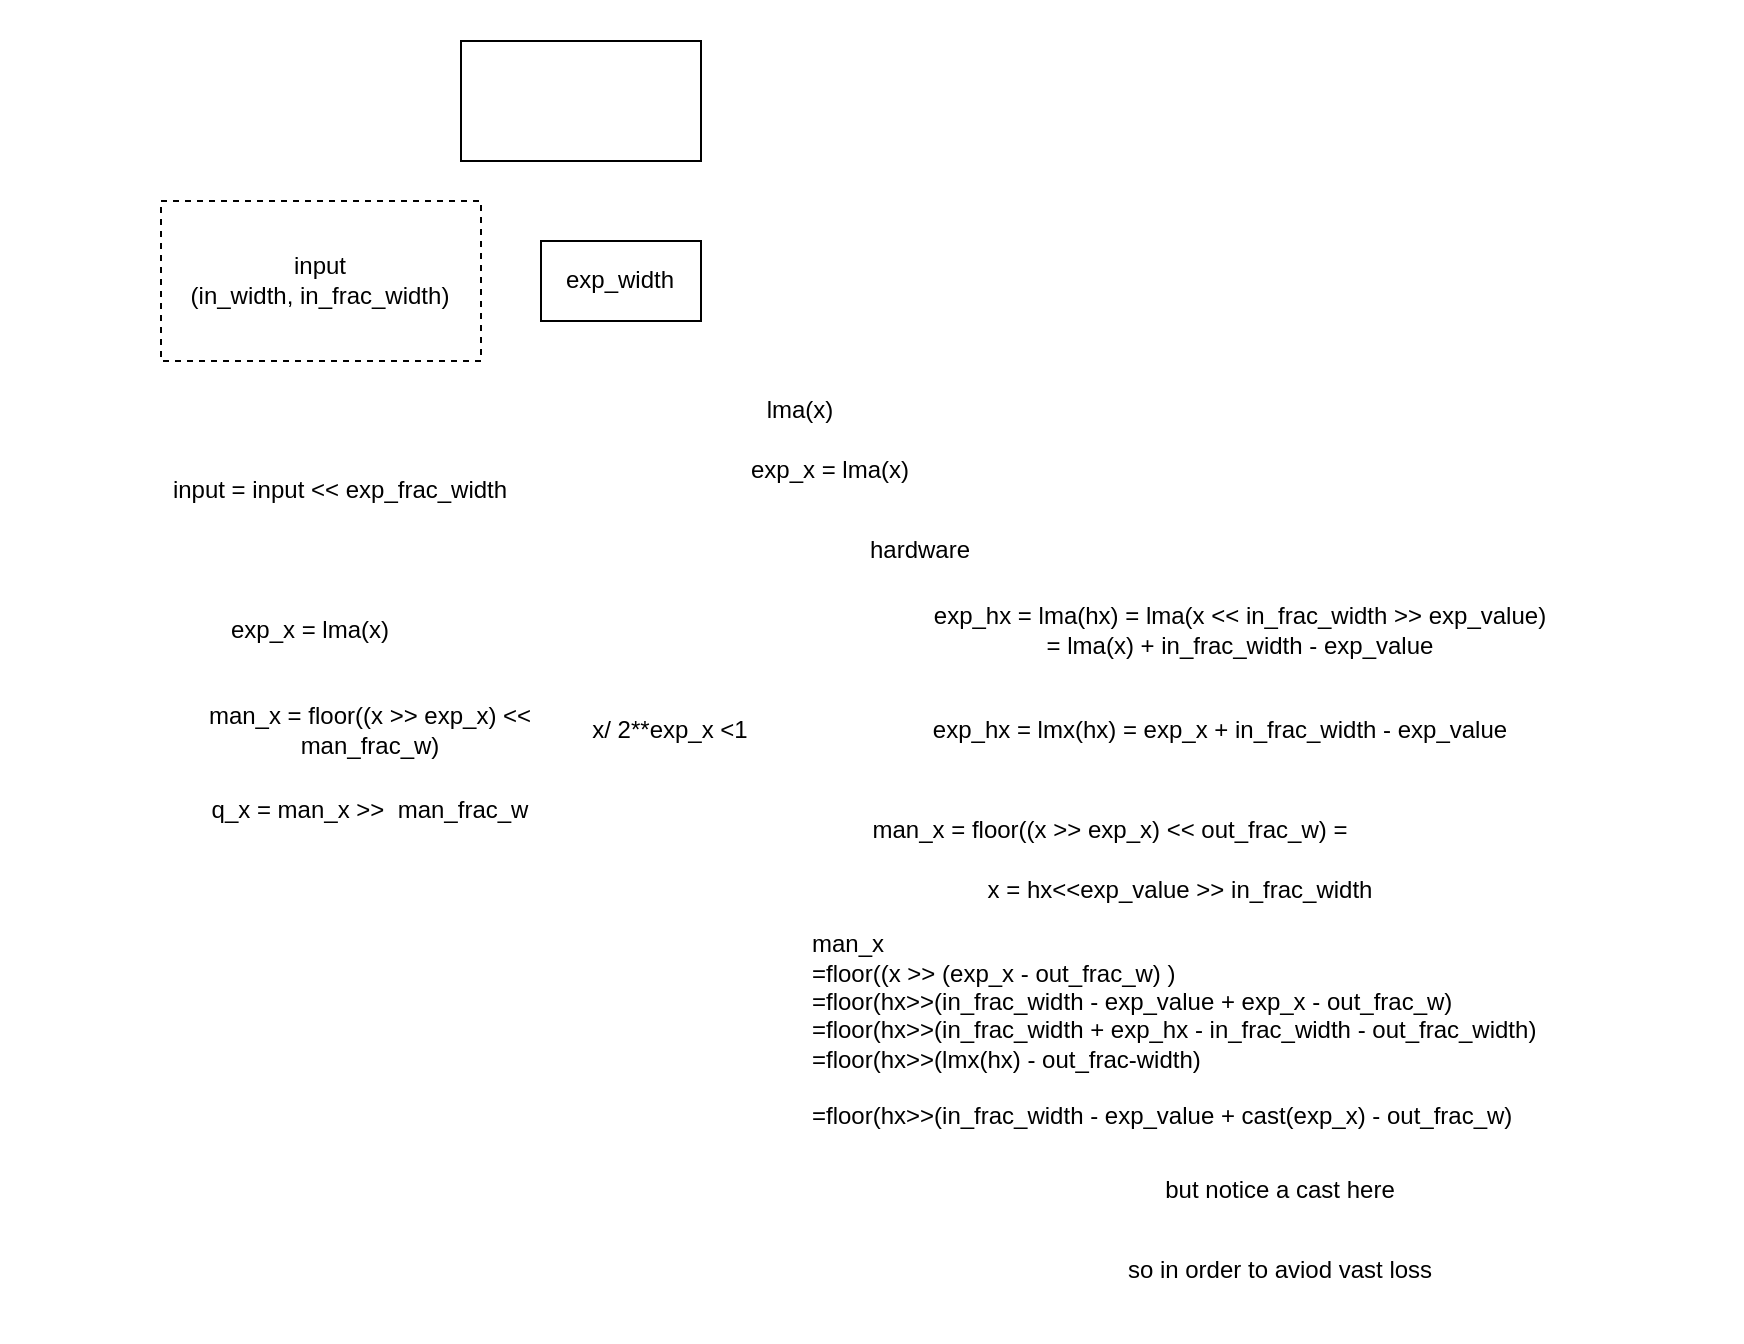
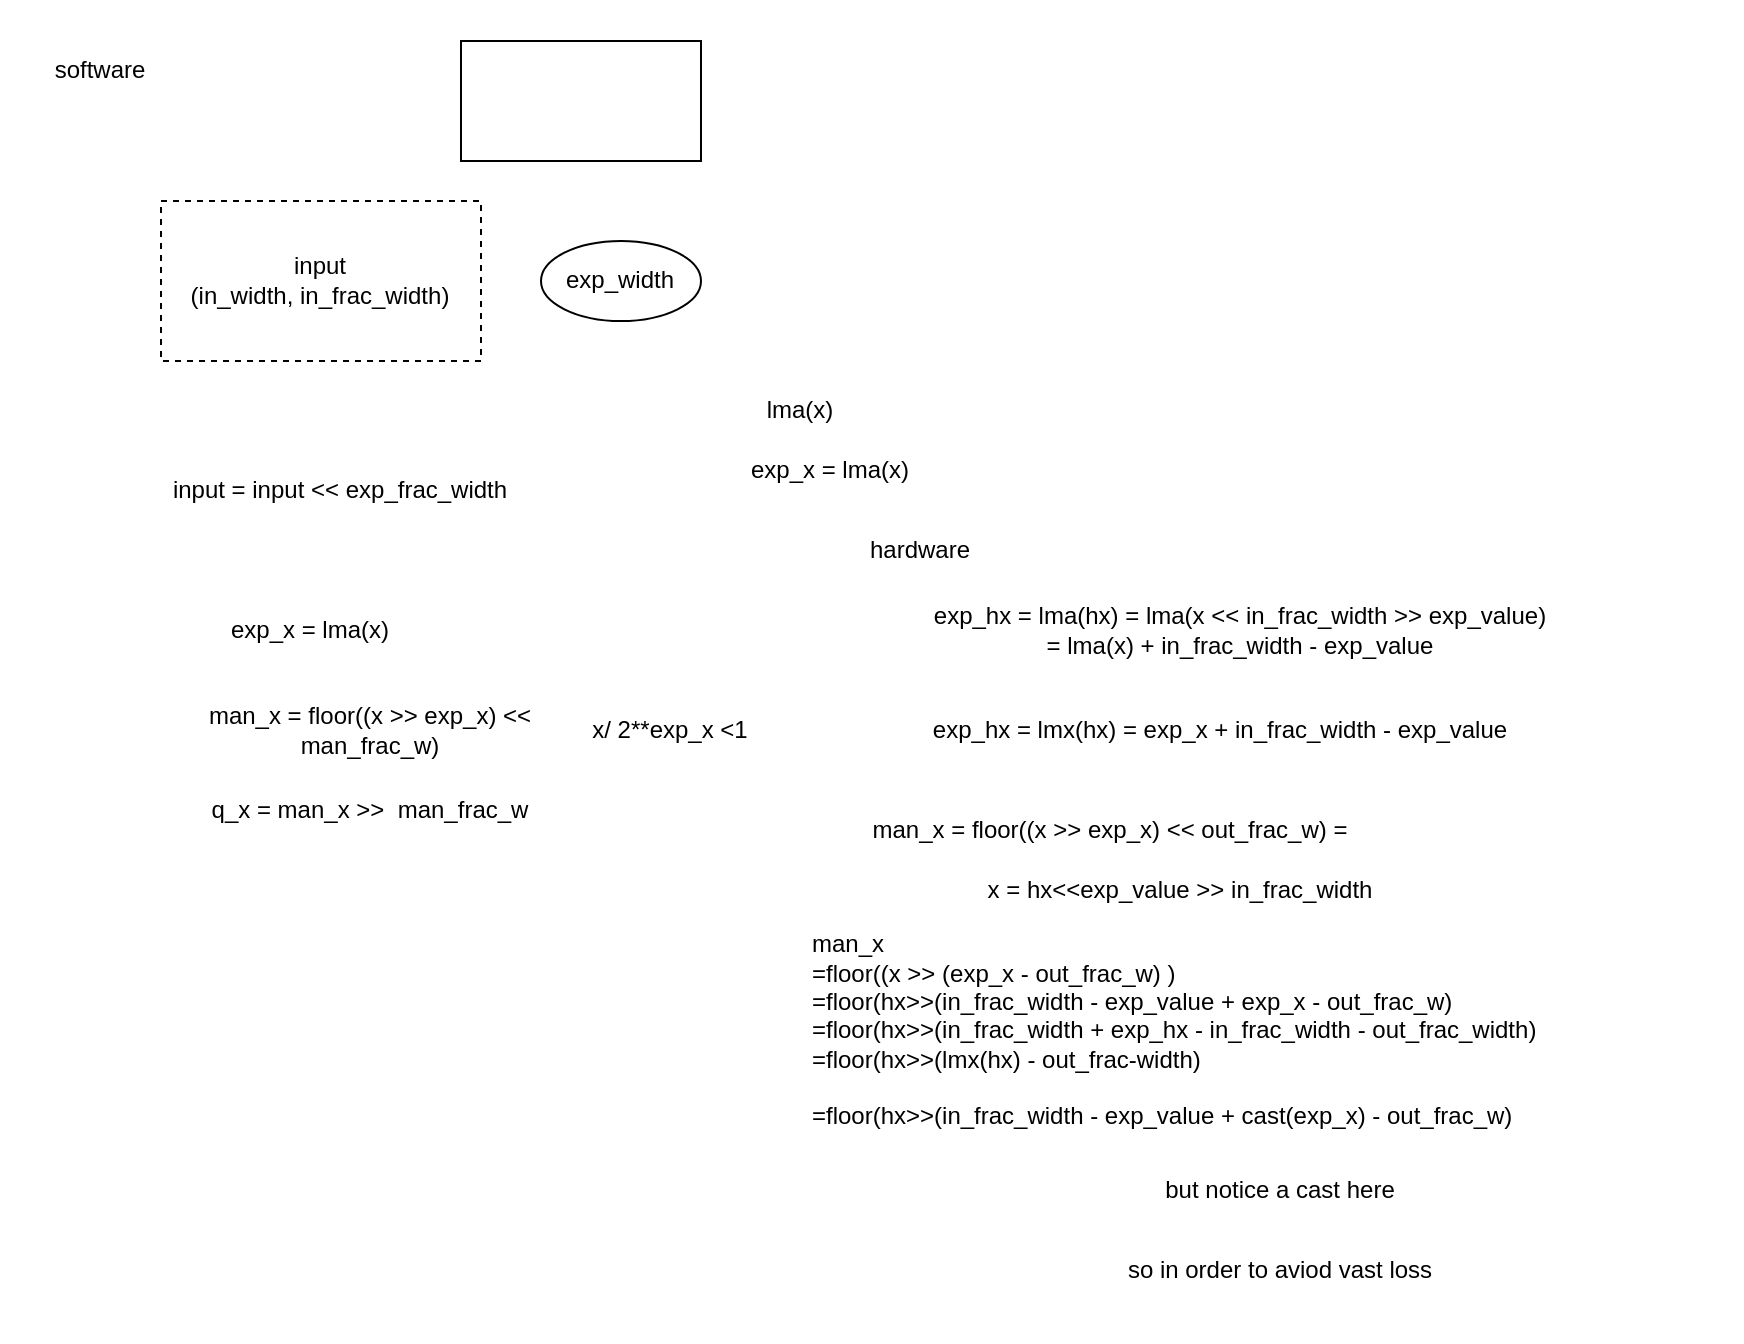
+ <mxCell id="3" value="software" style="text;strokeColor=none;align=center;fillColor=none;html=1;verticalAlign=middle;whiteSpace=wrap;rounded=0;" parent="1" vertex="1"><mxGeometry x="20" y="20" width="60" height="30" as="geometry" /></mxCell>
- <mxCell id="5" value="exp_width" style="rounded=0;whiteSpace=wrap;html=1;" parent="1" vertex="1"><mxGeometry x="270" y="120" width="80" height="40" as="geometry" /></mxCell>
+ <mxCell id="5" value="exp_width" style="ellipse;whiteSpace=wrap;html=1;" parent="1" vertex="1"><mxGeometry x="270" y="120" width="80" height="40" as="geometry" /></mxCell>
